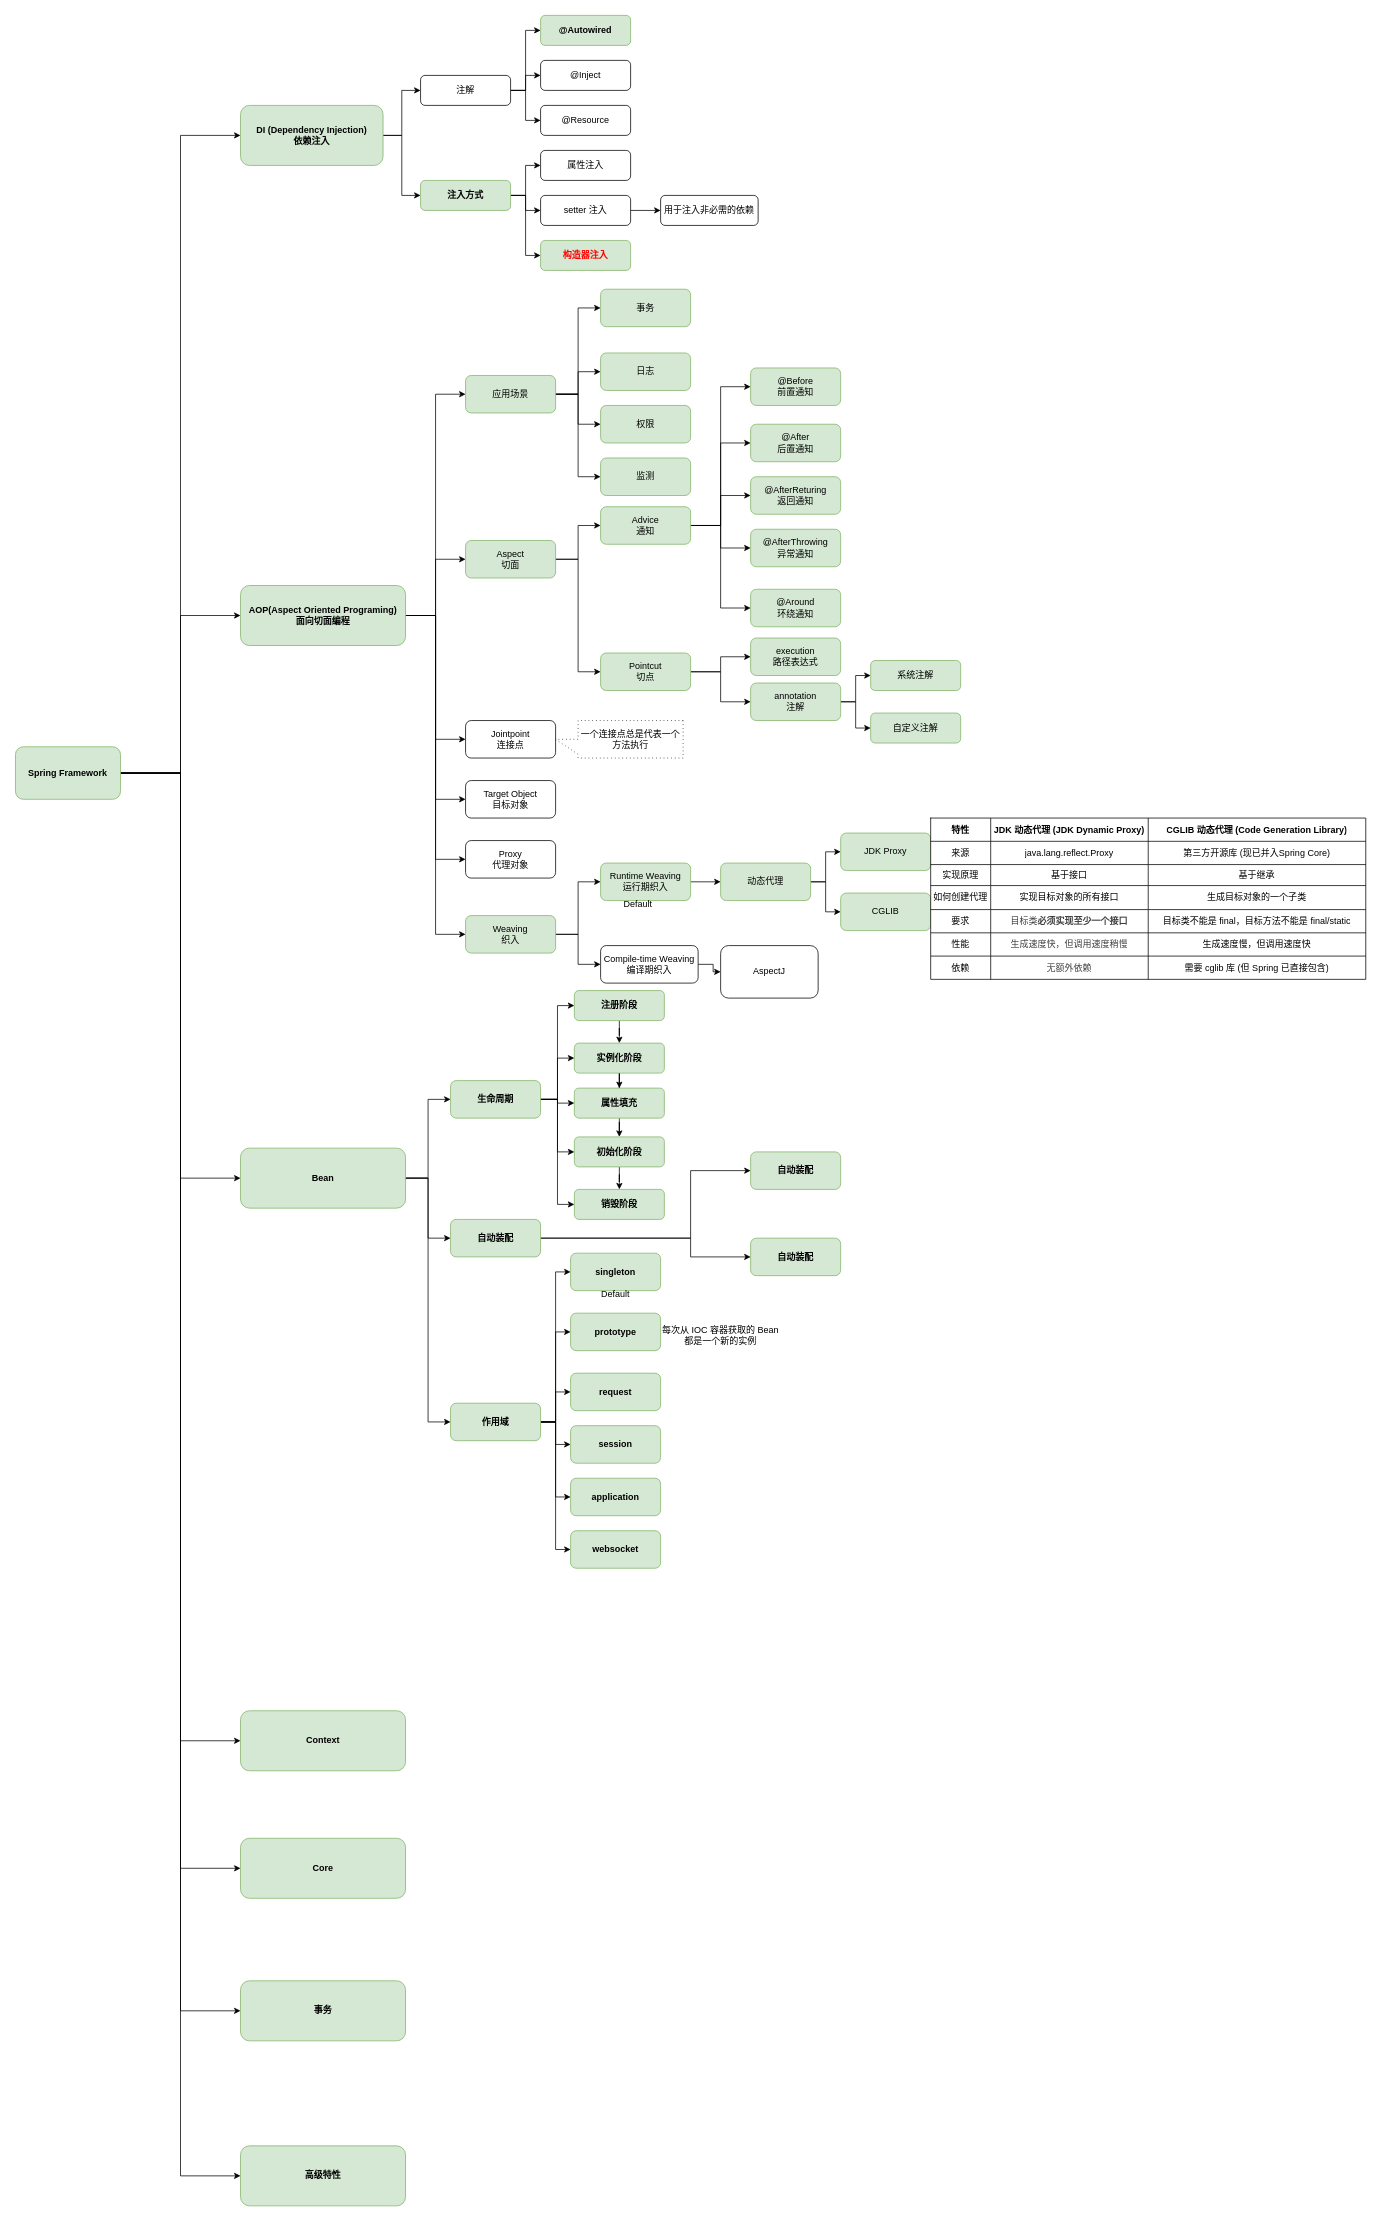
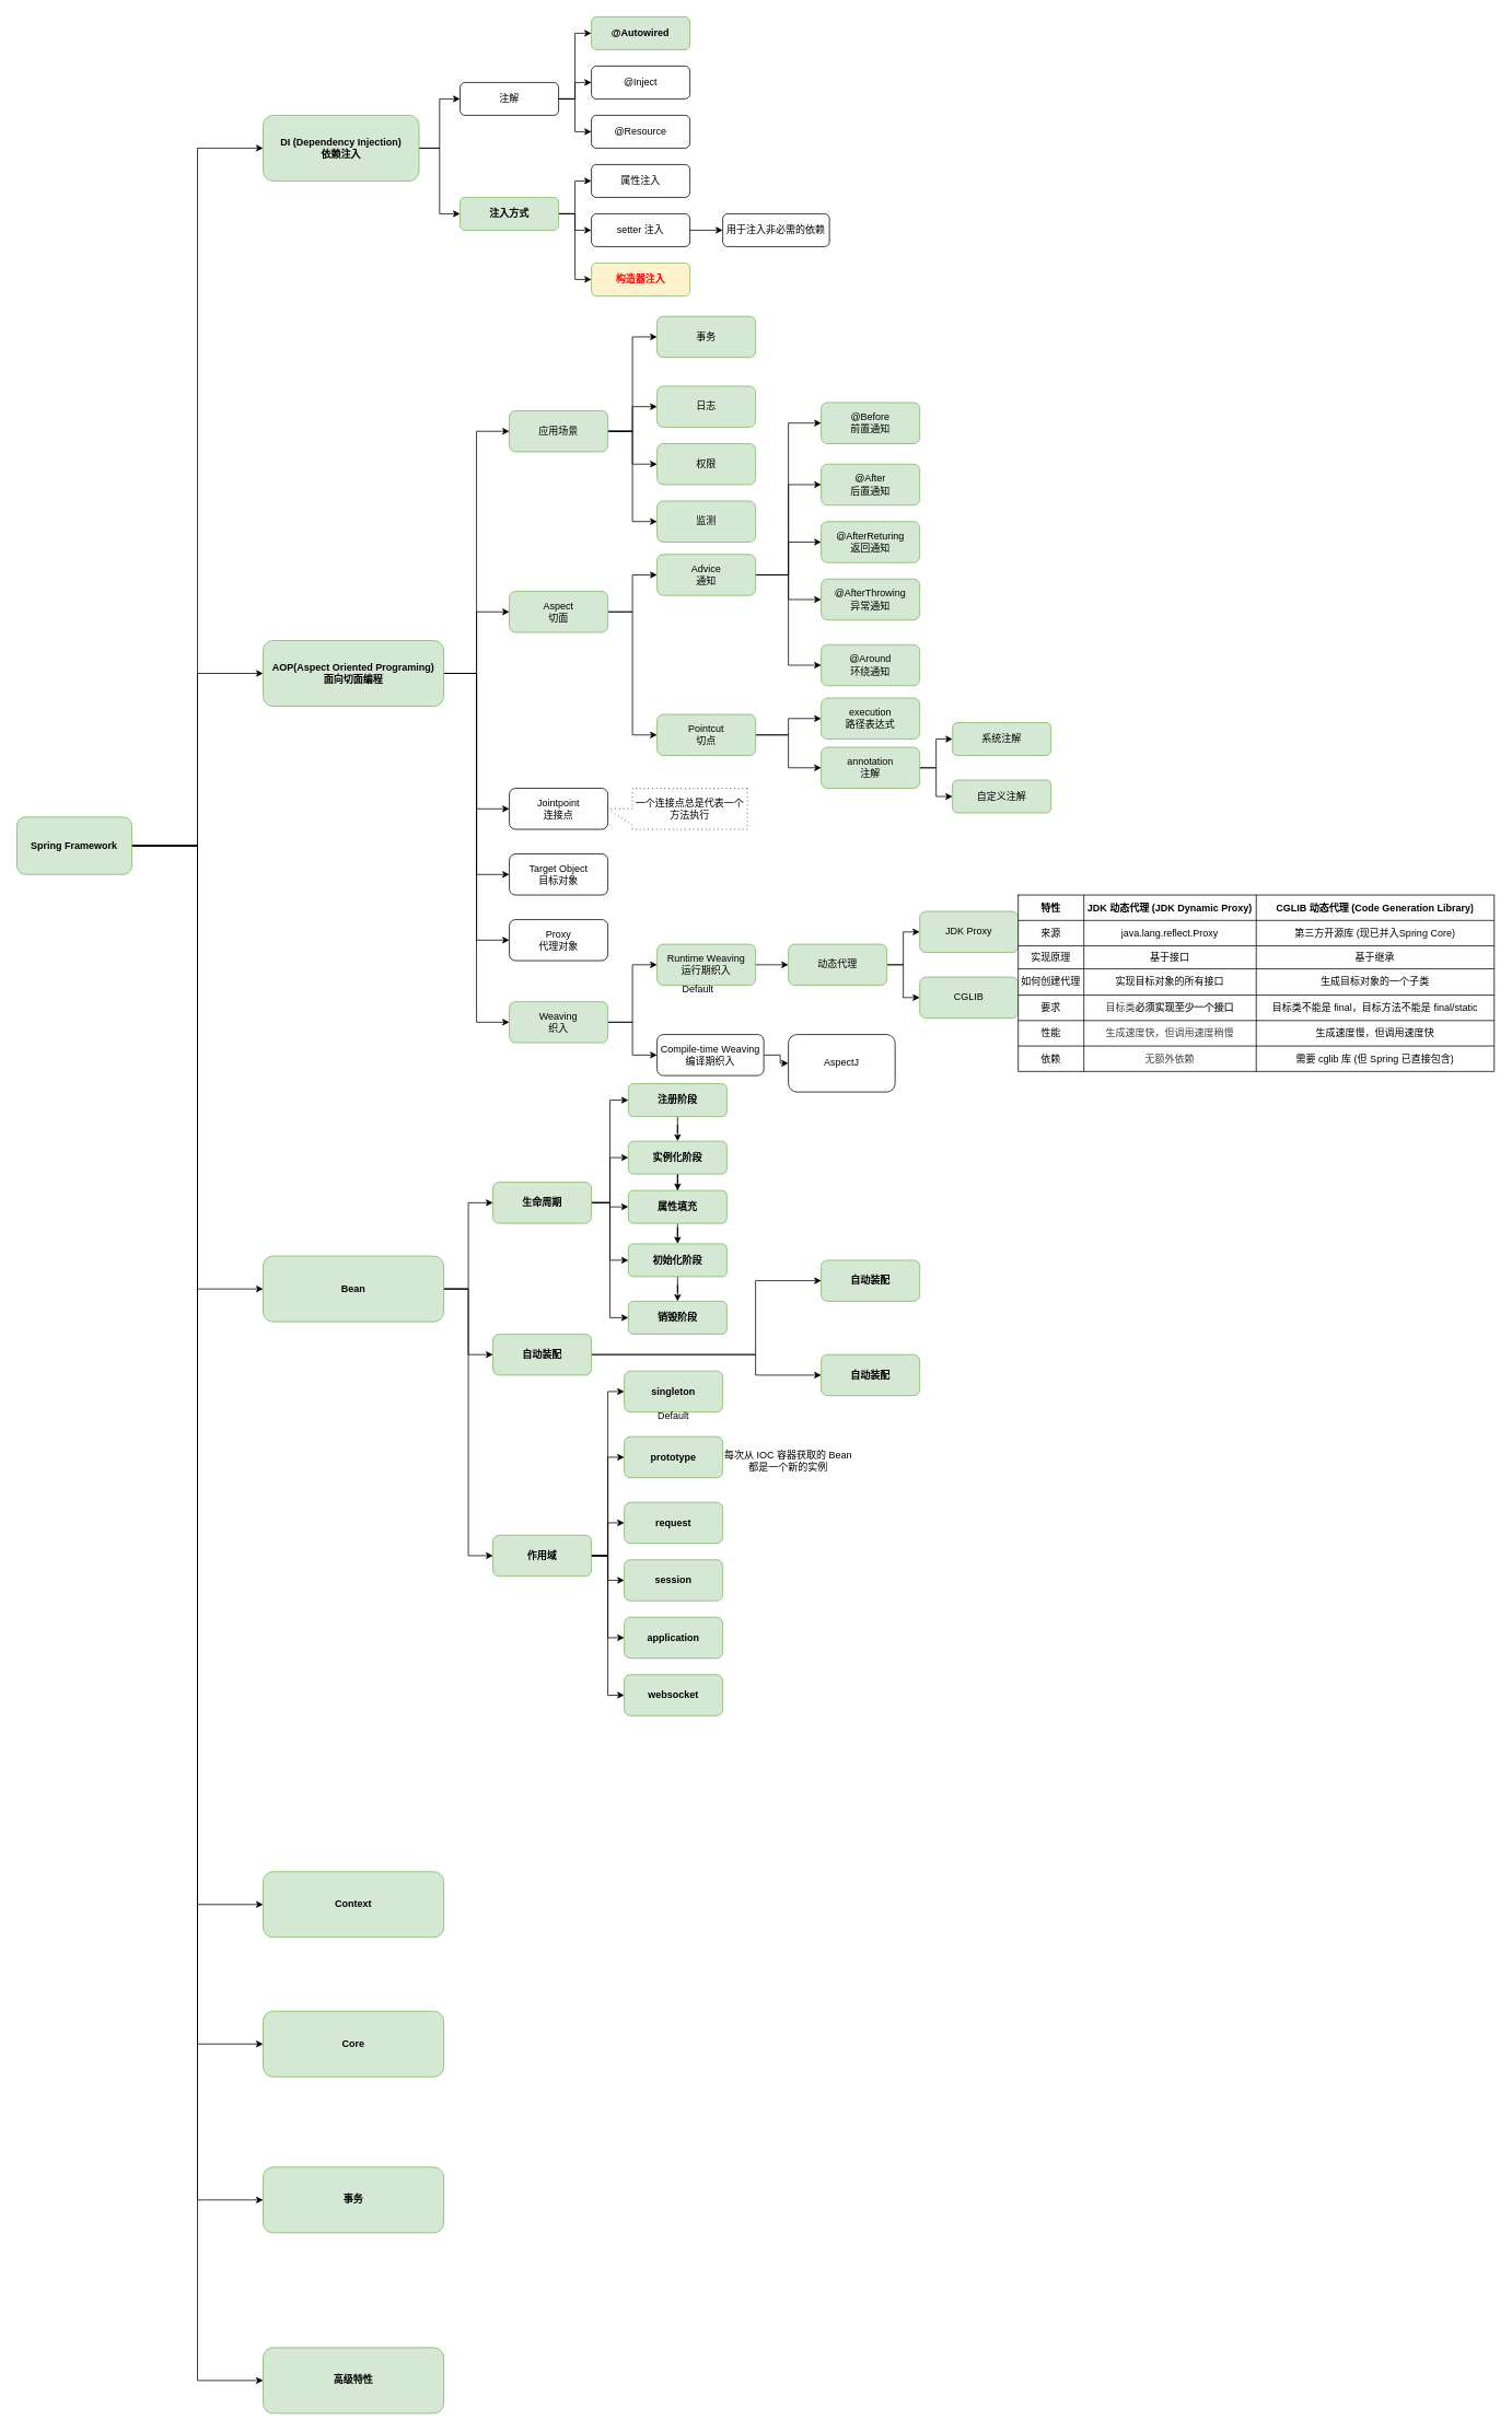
- <mxCell id="43" value="构造器注入" style="rounded=1;whiteSpace=wrap;html=1;fillColor=#d5e8d4;strokeColor=#82b366;fontStyle=1;fontColor=#FF0000;" parent="1" vertex="1"><mxGeometry x="720" y="320" width="120" height="40" as="geometry" /></mxCell>
+ <mxCell id="43" value="构造器注入" style="rounded=1;whiteSpace=wrap;html=1;fillColor=#fff2cc;strokeColor=#82b366;fontStyle=1;fontColor=#FF0000;" parent="1" vertex="1"><mxGeometry x="720" y="320" width="120" height="40" as="geometry" /></mxCell>
